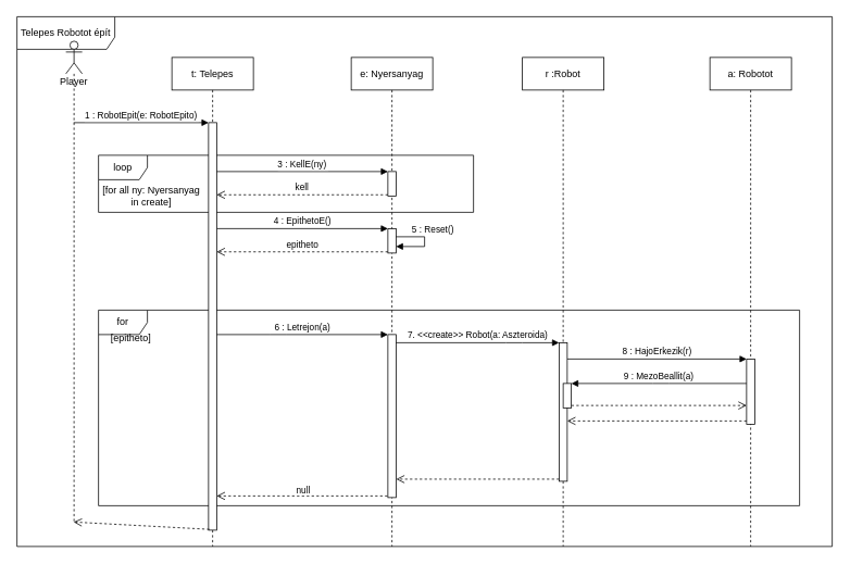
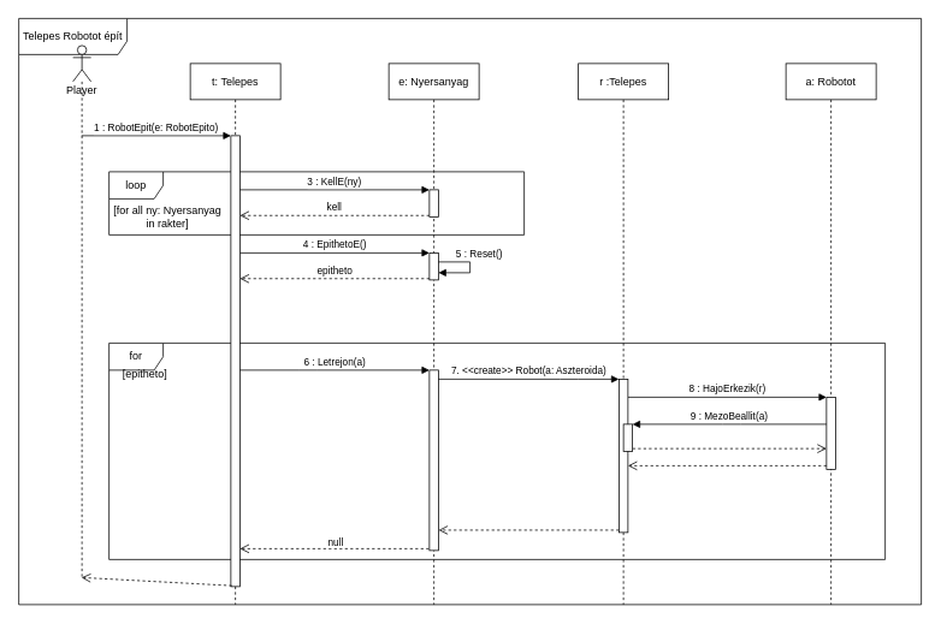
- <mxCell id="29" value="r :Robot" style="shape=umlLifeline;perimeter=lifelinePerimeter;whiteSpace=wrap;html=1;container=1;collapsible=0;recursiveResize=0;outlineConnect=0;" parent="1" vertex="1"><mxGeometry x="640" y="70" width="100" height="600" as="geometry" /></mxCell>
+ <mxCell id="29" value="r :Telepes" style="shape=umlLifeline;perimeter=lifelinePerimeter;whiteSpace=wrap;html=1;container=1;collapsible=0;recursiveResize=0;outlineConnect=0;" parent="1" vertex="1"><mxGeometry x="640" y="70" width="100" height="600" as="geometry" /></mxCell>
- <mxCell id="16" value="[for all ny: Nyersanyag in create]" style="text;html=1;strokeColor=none;fillColor=none;align=center;verticalAlign=middle;whiteSpace=wrap;rounded=0;" parent="1" vertex="1"><mxGeometry x="120" y="230" width="130" height="20" as="geometry" /></mxCell>
+ <mxCell id="16" value="[for all ny: Nyersanyag in rakter]" style="text;html=1;strokeColor=none;fillColor=none;align=center;verticalAlign=middle;whiteSpace=wrap;rounded=0;" parent="1" vertex="1"><mxGeometry x="120" y="230" width="130" height="20" as="geometry" /></mxCell>
